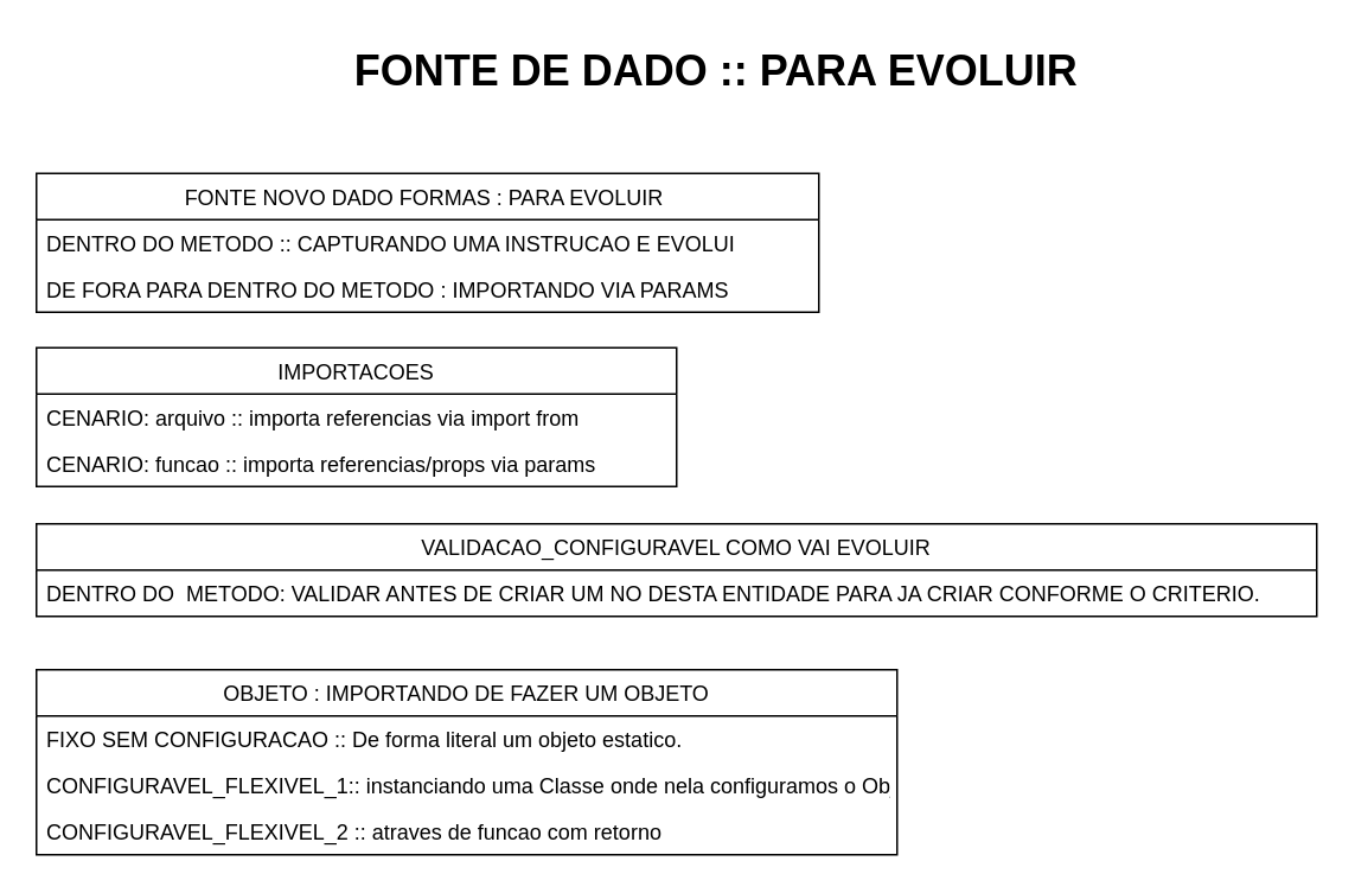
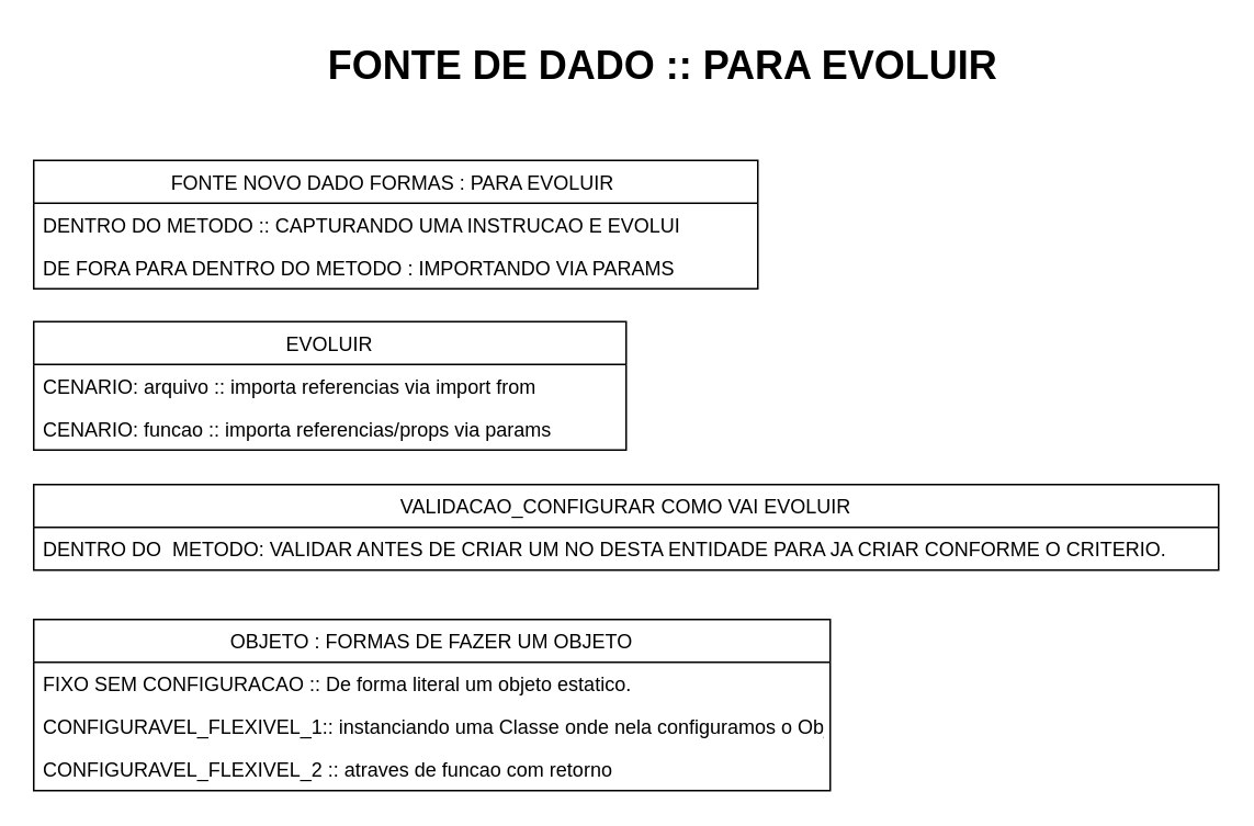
- <mxCell id="2" value="IMPORTACOES" style="swimlane;fontStyle=0;childLayout=stackLayout;horizontal=1;startSize=26;fillColor=none;horizontalStack=0;resizeParent=1;resizeParentMax=0;resizeLast=0;collapsible=1;marginBottom=0;" vertex="1" parent="1"><mxGeometry x="20" y="195" width="360" height="78" as="geometry" /></mxCell>
+ <mxCell id="2" value="EVOLUIR" style="swimlane;fontStyle=0;childLayout=stackLayout;horizontal=1;startSize=26;fillColor=none;horizontalStack=0;resizeParent=1;resizeParentMax=0;resizeLast=0;collapsible=1;marginBottom=0;" vertex="1" parent="1"><mxGeometry x="20" y="195" width="360" height="78" as="geometry" /></mxCell>
- <mxCell id="8" value="VALIDACAO_CONFIGURAVEL COMO VAI EVOLUIR" style="swimlane;fontStyle=0;childLayout=stackLayout;horizontal=1;startSize=26;fillColor=none;horizontalStack=0;resizeParent=1;resizeParentMax=0;resizeLast=0;collapsible=1;marginBottom=0;" vertex="1" parent="1"><mxGeometry x="20" y="294" width="720" height="52" as="geometry" /></mxCell>
+ <mxCell id="8" value="VALIDACAO_CONFIGURAR COMO VAI EVOLUIR" style="swimlane;fontStyle=0;childLayout=stackLayout;horizontal=1;startSize=26;fillColor=none;horizontalStack=0;resizeParent=1;resizeParentMax=0;resizeLast=0;collapsible=1;marginBottom=0;" vertex="1" parent="1"><mxGeometry x="20" y="294" width="720" height="52" as="geometry" /></mxCell>
- <mxCell id="11" value="OBJETO : IMPORTANDO DE FAZER UM OBJETO" style="swimlane;fontStyle=0;childLayout=stackLayout;horizontal=1;startSize=26;fillColor=none;horizontalStack=0;resizeParent=1;resizeParentMax=0;resizeLast=0;collapsible=1;marginBottom=0;" vertex="1" parent="1"><mxGeometry x="20" y="376" width="484" height="104" as="geometry" /></mxCell>
+ <mxCell id="11" value="OBJETO : FORMAS DE FAZER UM OBJETO" style="swimlane;fontStyle=0;childLayout=stackLayout;horizontal=1;startSize=26;fillColor=none;horizontalStack=0;resizeParent=1;resizeParentMax=0;resizeLast=0;collapsible=1;marginBottom=0;" vertex="1" parent="1"><mxGeometry x="20" y="376" width="484" height="104" as="geometry" /></mxCell>
